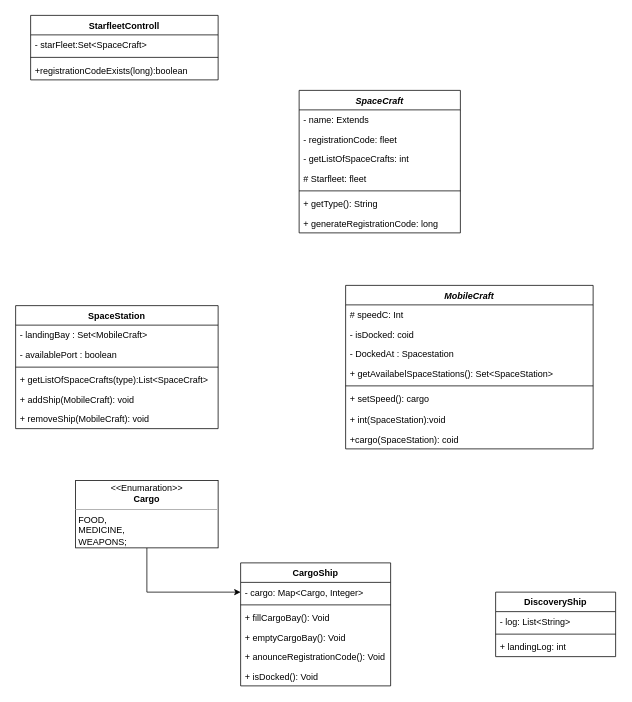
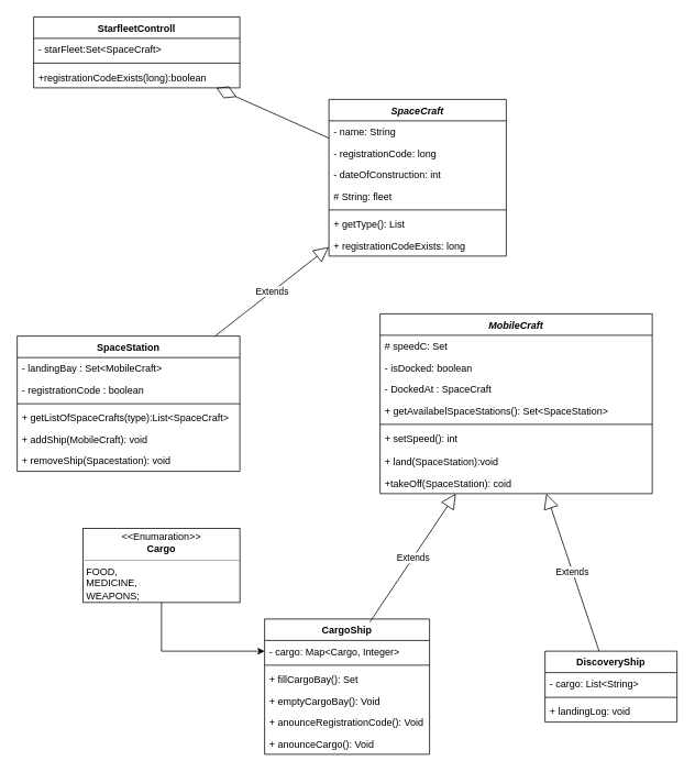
+ <mxCell id="35" value="" style="endArrow=diamondThin;endFill=0;endSize=24;html=1;" parent="1" source="6" target="2" edge="1"><mxGeometry width="160" relative="1" as="geometry"><mxPoint x="420" y="640" as="sourcePoint" /><mxPoint x="580" y="640" as="targetPoint" /></mxGeometry></mxCell>
- <mxCell id="7" value="- name: Extends" style="text;strokeColor=none;fillColor=none;align=left;verticalAlign=top;spacingLeft=4;spacingRight=4;overflow=hidden;rotatable=0;points=[[0,0.5],[1,0.5]];portConstraint=eastwest;" parent="6" vertex="1"><mxGeometry y="26" width="215" height="26" as="geometry" /></mxCell>
+ <mxCell id="7" value="- name: String" style="text;strokeColor=none;fillColor=none;align=left;verticalAlign=top;spacingLeft=4;spacingRight=4;overflow=hidden;rotatable=0;points=[[0,0.5],[1,0.5]];portConstraint=eastwest;" parent="6" vertex="1"><mxGeometry y="26" width="215" height="26" as="geometry" /></mxCell>
- <mxCell id="8" value="- registrationCode: fleet" style="text;strokeColor=none;fillColor=none;align=left;verticalAlign=top;spacingLeft=4;spacingRight=4;overflow=hidden;rotatable=0;points=[[0,0.5],[1,0.5]];portConstraint=eastwest;" parent="6" vertex="1"><mxGeometry y="52" width="215" height="26" as="geometry" /></mxCell>
+ <mxCell id="8" value="- registrationCode: long" style="text;strokeColor=none;fillColor=none;align=left;verticalAlign=top;spacingLeft=4;spacingRight=4;overflow=hidden;rotatable=0;points=[[0,0.5],[1,0.5]];portConstraint=eastwest;" parent="6" vertex="1"><mxGeometry y="52" width="215" height="26" as="geometry" /></mxCell>
- <mxCell id="9" value="- getListOfSpaceCrafts: int" style="text;strokeColor=none;fillColor=none;align=left;verticalAlign=top;spacingLeft=4;spacingRight=4;overflow=hidden;rotatable=0;points=[[0,0.5],[1,0.5]];portConstraint=eastwest;" parent="6" vertex="1"><mxGeometry y="78" width="215" height="26" as="geometry" /></mxCell>
+ <mxCell id="9" value="- dateOfConstruction: int" style="text;strokeColor=none;fillColor=none;align=left;verticalAlign=top;spacingLeft=4;spacingRight=4;overflow=hidden;rotatable=0;points=[[0,0.5],[1,0.5]];portConstraint=eastwest;" parent="6" vertex="1"><mxGeometry y="78" width="215" height="26" as="geometry" /></mxCell>
- <mxCell id="10" value="# Starfleet: fleet" style="text;strokeColor=none;fillColor=none;align=left;verticalAlign=top;spacingLeft=4;spacingRight=4;overflow=hidden;rotatable=0;points=[[0,0.5],[1,0.5]];portConstraint=eastwest;" parent="6" vertex="1"><mxGeometry y="104" width="215" height="26" as="geometry" /></mxCell>
+ <mxCell id="10" value="# String: fleet" style="text;strokeColor=none;fillColor=none;align=left;verticalAlign=top;spacingLeft=4;spacingRight=4;overflow=hidden;rotatable=0;points=[[0,0.5],[1,0.5]];portConstraint=eastwest;" parent="6" vertex="1"><mxGeometry y="104" width="215" height="26" as="geometry" /></mxCell>
- <mxCell id="12" value="+ getType(): String" style="text;strokeColor=none;fillColor=none;align=left;verticalAlign=top;spacingLeft=4;spacingRight=4;overflow=hidden;rotatable=0;points=[[0,0.5],[1,0.5]];portConstraint=eastwest;" parent="6" vertex="1"><mxGeometry y="138" width="215" height="26" as="geometry" /></mxCell>
+ <mxCell id="12" value="+ getType(): List" style="text;strokeColor=none;fillColor=none;align=left;verticalAlign=top;spacingLeft=4;spacingRight=4;overflow=hidden;rotatable=0;points=[[0,0.5],[1,0.5]];portConstraint=eastwest;" parent="6" vertex="1"><mxGeometry y="138" width="215" height="26" as="geometry" /></mxCell>
- <mxCell id="13" value="+ generateRegistrationCode: long" style="text;strokeColor=none;fillColor=none;align=left;verticalAlign=top;spacingLeft=4;spacingRight=4;overflow=hidden;rotatable=0;points=[[0,0.5],[1,0.5]];portConstraint=eastwest;" vertex="1" parent="6"><mxGeometry y="164" width="215" height="26" as="geometry" /></mxCell>
+ <mxCell id="13" value="+ registrationCodeExists: long" style="text;strokeColor=none;fillColor=none;align=left;verticalAlign=top;spacingLeft=4;spacingRight=4;overflow=hidden;rotatable=0;points=[[0,0.5],[1,0.5]];portConstraint=eastwest;" vertex="1" parent="6"><mxGeometry y="164" width="215" height="26" as="geometry" /></mxCell>
+ <mxCell id="32" value="Extends" style="endArrow=block;endSize=16;endFill=0;html=1;" parent="1" source="25" target="6" edge="1"><mxGeometry width="160" relative="1" as="geometry"><mxPoint x="420" y="640" as="sourcePoint" /><mxPoint x="580" y="640" as="targetPoint" /></mxGeometry></mxCell>
- <mxCell id="37" value="# speedC: Int" style="text;strokeColor=none;fillColor=none;align=left;verticalAlign=top;spacingLeft=4;spacingRight=4;overflow=hidden;rotatable=0;points=[[0,0.5],[1,0.5]];portConstraint=eastwest;" parent="36" vertex="1"><mxGeometry y="26" width="330" height="26" as="geometry" /></mxCell>
+ <mxCell id="37" value="# speedC: Set" style="text;strokeColor=none;fillColor=none;align=left;verticalAlign=top;spacingLeft=4;spacingRight=4;overflow=hidden;rotatable=0;points=[[0,0.5],[1,0.5]];portConstraint=eastwest;" parent="36" vertex="1"><mxGeometry y="26" width="330" height="26" as="geometry" /></mxCell>
- <mxCell id="38" value="- isDocked: coid" style="text;strokeColor=none;fillColor=none;align=left;verticalAlign=top;spacingLeft=4;spacingRight=4;overflow=hidden;rotatable=0;points=[[0,0.5],[1,0.5]];portConstraint=eastwest;" vertex="1" parent="36"><mxGeometry y="52" width="330" height="26" as="geometry" /></mxCell>
+ <mxCell id="38" value="- isDocked: boolean" style="text;strokeColor=none;fillColor=none;align=left;verticalAlign=top;spacingLeft=4;spacingRight=4;overflow=hidden;rotatable=0;points=[[0,0.5],[1,0.5]];portConstraint=eastwest;" vertex="1" parent="36"><mxGeometry y="52" width="330" height="26" as="geometry" /></mxCell>
- <mxCell id="39" value="- DockedAt : Spacestation" style="text;strokeColor=none;fillColor=none;align=left;verticalAlign=top;spacingLeft=4;spacingRight=4;overflow=hidden;rotatable=0;points=[[0,0.5],[1,0.5]];portConstraint=eastwest;" vertex="1" parent="36"><mxGeometry y="78" width="330" height="26" as="geometry" /></mxCell>
+ <mxCell id="39" value="- DockedAt : SpaceCraft" style="text;strokeColor=none;fillColor=none;align=left;verticalAlign=top;spacingLeft=4;spacingRight=4;overflow=hidden;rotatable=0;points=[[0,0.5],[1,0.5]];portConstraint=eastwest;" vertex="1" parent="36"><mxGeometry y="78" width="330" height="26" as="geometry" /></mxCell>
- <mxCell id="27" value="- availablePort : boolean" style="text;strokeColor=none;fillColor=none;align=left;verticalAlign=top;spacingLeft=4;spacingRight=4;overflow=hidden;rotatable=0;points=[[0,0.5],[1,0.5]];portConstraint=eastwest;" parent="25" vertex="1"><mxGeometry y="52" width="270" height="26" as="geometry" /></mxCell>
+ <mxCell id="27" value="- registrationCode : boolean" style="text;strokeColor=none;fillColor=none;align=left;verticalAlign=top;spacingLeft=4;spacingRight=4;overflow=hidden;rotatable=0;points=[[0,0.5],[1,0.5]];portConstraint=eastwest;" parent="25" vertex="1"><mxGeometry y="52" width="270" height="26" as="geometry" /></mxCell>
- <mxCell id="42" value="+ setSpeed(): cargo" style="text;strokeColor=none;fillColor=none;align=left;verticalAlign=top;spacingLeft=4;spacingRight=4;overflow=hidden;rotatable=0;points=[[0,0.5],[1,0.5]];portConstraint=eastwest;" parent="36" vertex="1"><mxGeometry y="138" width="330" height="28" as="geometry" /></mxCell>
+ <mxCell id="42" value="+ setSpeed(): int" style="text;strokeColor=none;fillColor=none;align=left;verticalAlign=top;spacingLeft=4;spacingRight=4;overflow=hidden;rotatable=0;points=[[0,0.5],[1,0.5]];portConstraint=eastwest;" parent="36" vertex="1"><mxGeometry y="138" width="330" height="28" as="geometry" /></mxCell>
- <mxCell id="31" value="+ removeShip(MobileCraft): void " style="text;strokeColor=none;fillColor=none;align=left;verticalAlign=top;spacingLeft=4;spacingRight=4;overflow=hidden;rotatable=0;points=[[0,0.5],[1,0.5]];portConstraint=eastwest;" vertex="1" parent="25"><mxGeometry y="138" width="270" height="26" as="geometry" /></mxCell>
+ <mxCell id="31" value="+ removeShip(Spacestation): void " style="text;strokeColor=none;fillColor=none;align=left;verticalAlign=top;spacingLeft=4;spacingRight=4;overflow=hidden;rotatable=0;points=[[0,0.5],[1,0.5]];portConstraint=eastwest;" vertex="1" parent="25"><mxGeometry y="138" width="270" height="26" as="geometry" /></mxCell>
- <mxCell id="43" value="+ int(SpaceStation):void" style="text;strokeColor=none;fillColor=none;align=left;verticalAlign=top;spacingLeft=4;spacingRight=4;overflow=hidden;rotatable=0;points=[[0,0.5],[1,0.5]];portConstraint=eastwest;" vertex="1" parent="36"><mxGeometry y="166" width="330" height="26" as="geometry" /></mxCell>
+ <mxCell id="43" value="+ land(SpaceStation):void" style="text;strokeColor=none;fillColor=none;align=left;verticalAlign=top;spacingLeft=4;spacingRight=4;overflow=hidden;rotatable=0;points=[[0,0.5],[1,0.5]];portConstraint=eastwest;" vertex="1" parent="36"><mxGeometry y="166" width="330" height="26" as="geometry" /></mxCell>
- <mxCell id="44" value="+cargo(SpaceStation): coid" style="text;strokeColor=none;fillColor=none;align=left;verticalAlign=top;spacingLeft=4;spacingRight=4;overflow=hidden;rotatable=0;points=[[0,0.5],[1,0.5]];portConstraint=eastwest;" vertex="1" parent="36"><mxGeometry y="192" width="330" height="26" as="geometry" /></mxCell>
+ <mxCell id="44" value="+takeOff(SpaceStation): coid" style="text;strokeColor=none;fillColor=none;align=left;verticalAlign=top;spacingLeft=4;spacingRight=4;overflow=hidden;rotatable=0;points=[[0,0.5],[1,0.5]];portConstraint=eastwest;" vertex="1" parent="36"><mxGeometry y="192" width="330" height="26" as="geometry" /></mxCell>
+ <mxCell id="33" value="Extends" style="endArrow=block;endSize=16;endFill=0;html=1;exitX=0.638;exitY=0.023;exitDx=0;exitDy=0;exitPerimeter=0;" parent="1" source="18" target="36" edge="1"><mxGeometry width="160" relative="1" as="geometry"><mxPoint x="430" y="650" as="sourcePoint" /><mxPoint x="470" y="520" as="targetPoint" /></mxGeometry></mxCell>
+ <mxCell id="34" value="Extends" style="endArrow=block;endSize=16;endFill=0;html=1;" parent="1" source="14" target="36" edge="1"><mxGeometry width="160" relative="1" as="geometry"><mxPoint x="440" y="660" as="sourcePoint" /><mxPoint x="620" y="530" as="targetPoint" /></mxGeometry></mxCell>
- <mxCell id="21" value="+ fillCargoBay(): Void" style="text;strokeColor=none;fillColor=none;align=left;verticalAlign=top;spacingLeft=4;spacingRight=4;overflow=hidden;rotatable=0;points=[[0,0.5],[1,0.5]];portConstraint=eastwest;" parent="18" vertex="1"><mxGeometry y="60" width="200" height="26" as="geometry" /></mxCell>
+ <mxCell id="21" value="+ fillCargoBay(): Set" style="text;strokeColor=none;fillColor=none;align=left;verticalAlign=top;spacingLeft=4;spacingRight=4;overflow=hidden;rotatable=0;points=[[0,0.5],[1,0.5]];portConstraint=eastwest;" parent="18" vertex="1"><mxGeometry y="60" width="200" height="26" as="geometry" /></mxCell>
- <mxCell id="15" value="- log: List&amp;lt;String&amp;gt;" style="text;strokeColor=none;fillColor=none;align=left;verticalAlign=top;spacingLeft=4;spacingRight=4;overflow=hidden;rotatable=0;points=[[0,0.5],[1,0.5]];portConstraint=eastwest;html=1;" parent="14" vertex="1"><mxGeometry y="26" width="160" height="26" as="geometry" /></mxCell>
+ <mxCell id="15" value="- cargo: List&amp;lt;String&amp;gt;" style="text;strokeColor=none;fillColor=none;align=left;verticalAlign=top;spacingLeft=4;spacingRight=4;overflow=hidden;rotatable=0;points=[[0,0.5],[1,0.5]];portConstraint=eastwest;html=1;" parent="14" vertex="1"><mxGeometry y="26" width="160" height="26" as="geometry" /></mxCell>
- <mxCell id="17" value="+ landingLog: int" style="text;strokeColor=none;fillColor=none;align=left;verticalAlign=top;spacingLeft=4;spacingRight=4;overflow=hidden;rotatable=0;points=[[0,0.5],[1,0.5]];portConstraint=eastwest;html=1;" parent="14" vertex="1"><mxGeometry y="60" width="160" height="26" as="geometry" /></mxCell>
+ <mxCell id="17" value="+ landingLog: void" style="text;strokeColor=none;fillColor=none;align=left;verticalAlign=top;spacingLeft=4;spacingRight=4;overflow=hidden;rotatable=0;points=[[0,0.5],[1,0.5]];portConstraint=eastwest;html=1;" parent="14" vertex="1"><mxGeometry y="60" width="160" height="26" as="geometry" /></mxCell>
- <mxCell id="24" value="+ isDocked(): Void" style="text;strokeColor=none;fillColor=none;align=left;verticalAlign=top;spacingLeft=4;spacingRight=4;overflow=hidden;rotatable=0;points=[[0,0.5],[1,0.5]];portConstraint=eastwest;" parent="18" vertex="1"><mxGeometry y="138" width="200" height="26" as="geometry" /></mxCell>
+ <mxCell id="24" value="+ anounceCargo(): Void" style="text;strokeColor=none;fillColor=none;align=left;verticalAlign=top;spacingLeft=4;spacingRight=4;overflow=hidden;rotatable=0;points=[[0,0.5],[1,0.5]];portConstraint=eastwest;" parent="18" vertex="1"><mxGeometry y="138" width="200" height="26" as="geometry" /></mxCell>
